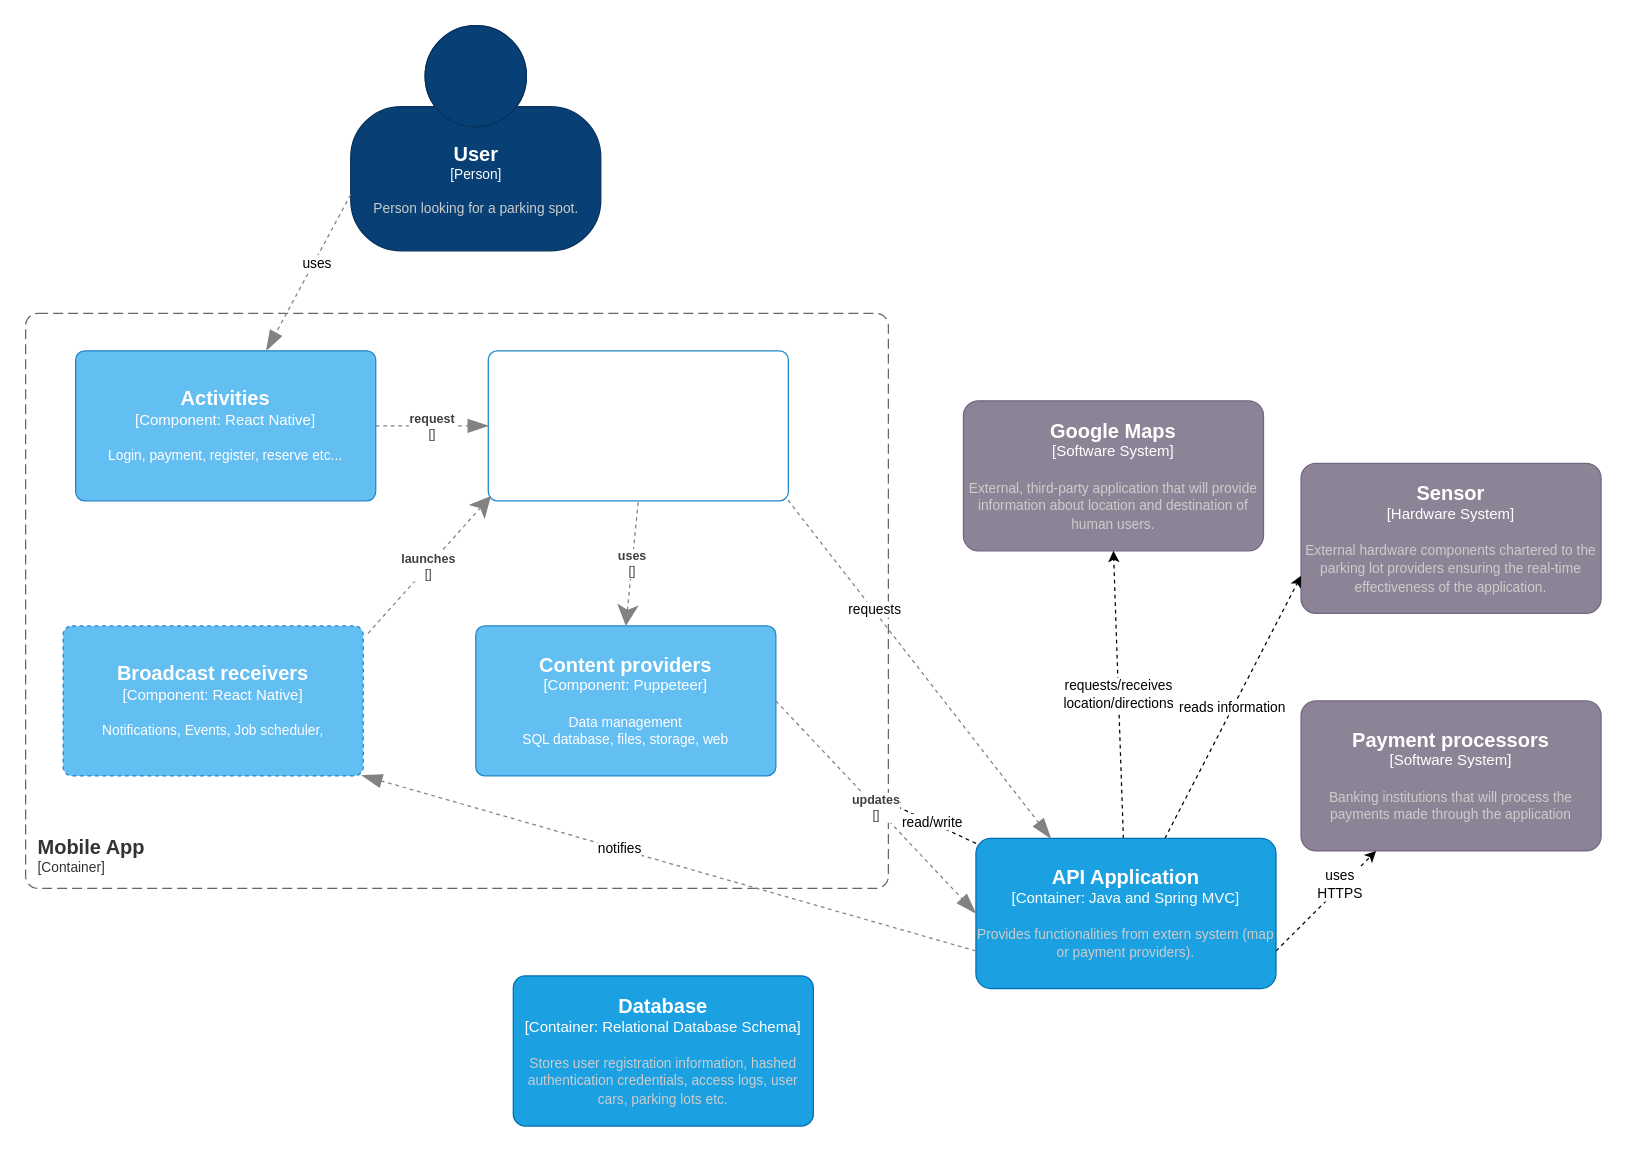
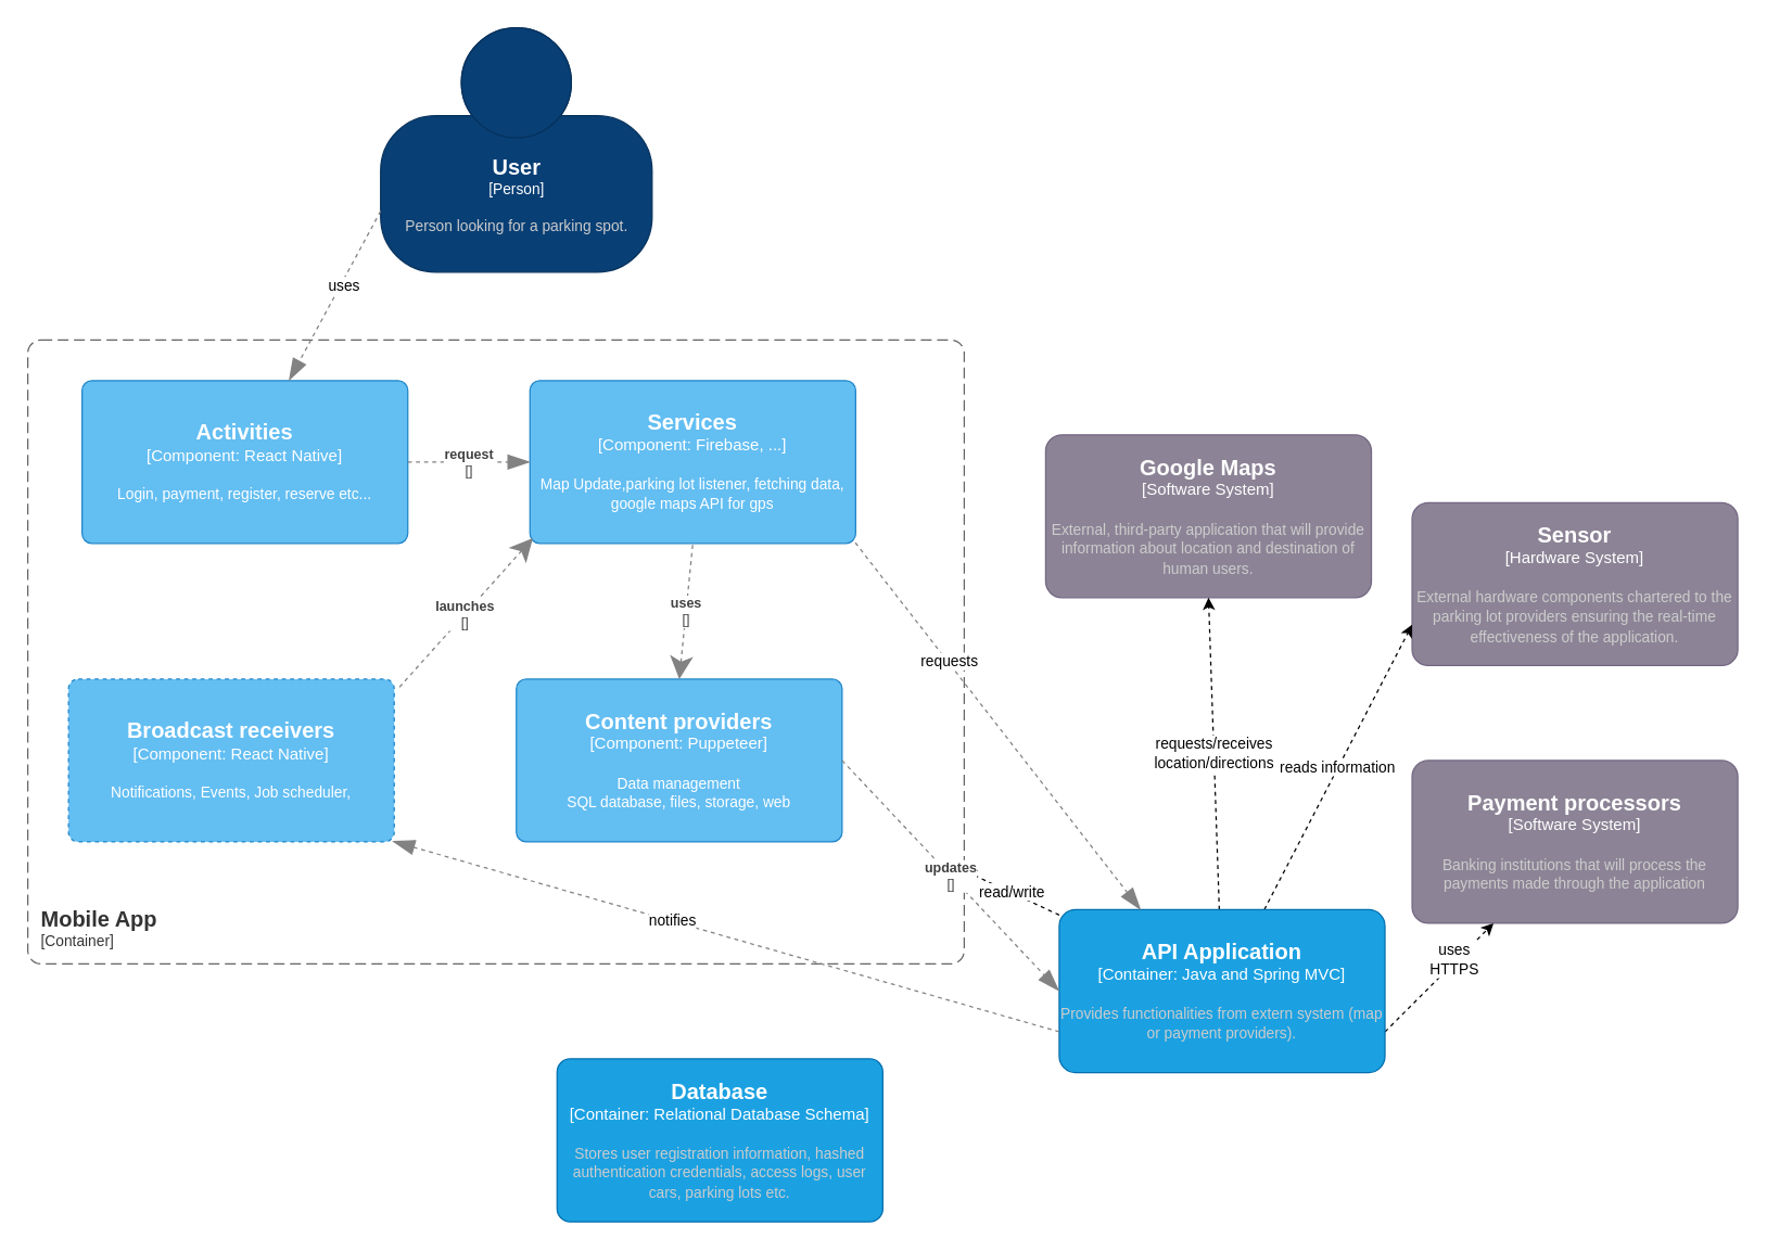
- <mxCell id="15" value="&lt;font style=&quot;font-size: 16px&quot;&gt;&lt;b&gt;Services&lt;/b&gt;&lt;/font&gt;&lt;div&gt;[Component: Firebase, ...]&lt;/div&gt;&lt;br&gt;&lt;div&gt;&lt;font style=&quot;font-size: 11px&quot;&gt;Map Update,parking lot listener, fetching data, google maps API for gps&lt;/font&gt;&lt;/div&gt;" style="rounded=1;whiteSpace=wrap;html=1;labelBackgroundColor=none;fillColor=#ffffff;fontColor=#ffffff;align=center;arcSize=6;strokeColor=#2086C9;metaEdit=1;resizable=0;points=[[0.25,0,0],[0.5,0,0],[0.75,0,0],[1,0.25,0],[1,0.5,0],[1,0.75,0],[0.75,1,0],[0.5,1,0],[0.25,1,0],[0,0.75,0],[0,0.5,0],[0,0.25,0]];" parent="1" vertex="1"><mxGeometry x="390" y="280" width="240" height="120" as="geometry" /></mxCell>
+ <mxCell id="15" value="&lt;font style=&quot;font-size: 16px&quot;&gt;&lt;b&gt;Services&lt;/b&gt;&lt;/font&gt;&lt;div&gt;[Component: Firebase, ...]&lt;/div&gt;&lt;br&gt;&lt;div&gt;&lt;font style=&quot;font-size: 11px&quot;&gt;Map Update,parking lot listener, fetching data, google maps API for gps&lt;/font&gt;&lt;/div&gt;" style="rounded=1;whiteSpace=wrap;html=1;labelBackgroundColor=none;fillColor=#63BEF2;fontColor=#ffffff;align=center;arcSize=6;strokeColor=#2086C9;metaEdit=1;resizable=0;points=[[0.25,0,0],[0.5,0,0],[0.75,0,0],[1,0.25,0],[1,0.5,0],[1,0.75,0],[0.75,1,0],[0.5,1,0],[0.25,1,0],[0,0.75,0],[0,0.5,0],[0,0.25,0]];" parent="1" vertex="1"><mxGeometry x="390" y="280" width="240" height="120" as="geometry" /></mxCell>
